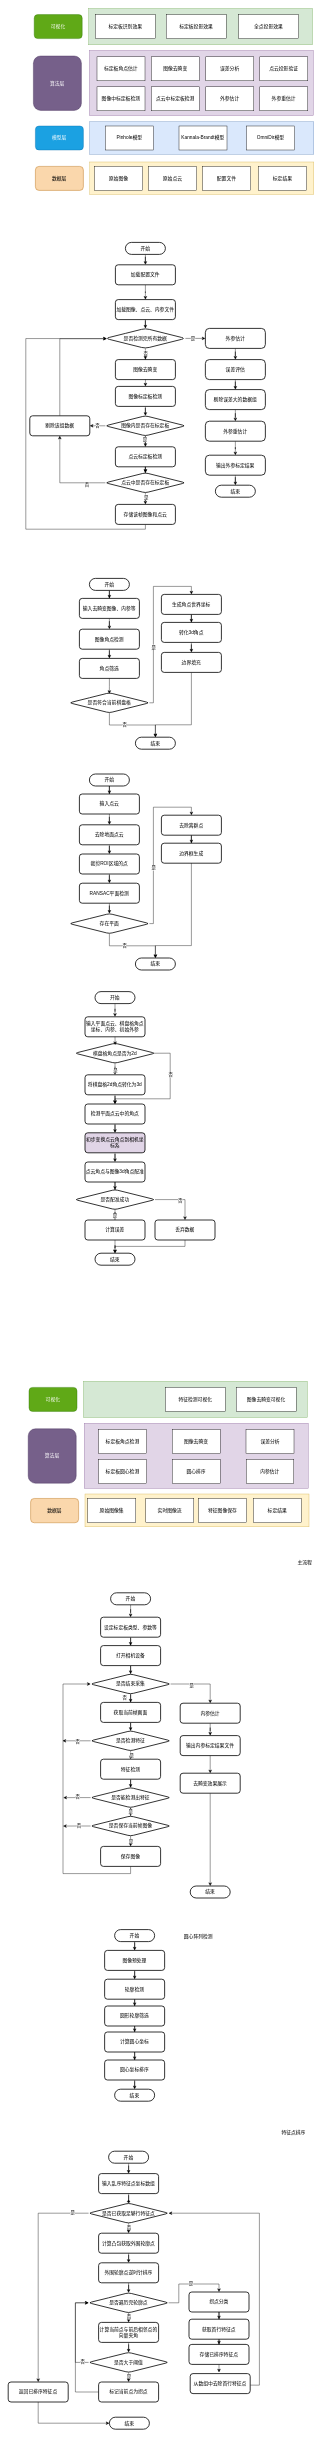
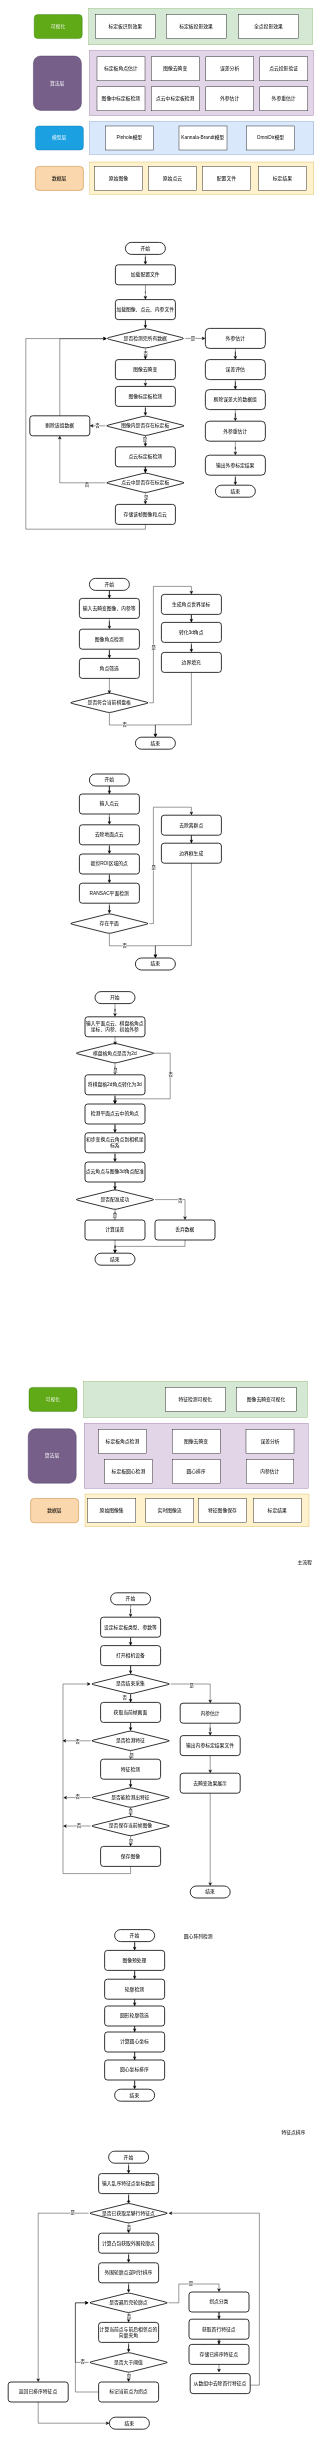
- <mxCell id="134" value="初步变换点云角点到相机坐标系" style="rounded=1;whiteSpace=wrap;html=1;absoluteArcSize=1;arcSize=14;strokeWidth=2;fillColor=#e1d5e7;" parent="1" vertex="1"><mxGeometry x="212" y="2831" width="150" height="50" as="geometry" /></mxCell>
+ <mxCell id="134" value="初步变换点云角点到相机坐标系" style="rounded=1;whiteSpace=wrap;html=1;absoluteArcSize=1;arcSize=14;strokeWidth=2;" parent="1" vertex="1"><mxGeometry x="212" y="2831" width="150" height="50" as="geometry" /></mxCell>
- <mxCell id="152" value="标定板圆心检测" style="rounded=0;whiteSpace=wrap;html=1;" parent="149" vertex="1"><mxGeometry x="176" y="91" width="120" height="60" as="geometry" /></mxCell>
+ <mxCell id="152" value="标定板圆心检测" style="rounded=0;whiteSpace=wrap;html=1;" parent="149" vertex="1"><mxGeometry x="191" y="91" width="120" height="60" as="geometry" /></mxCell>
